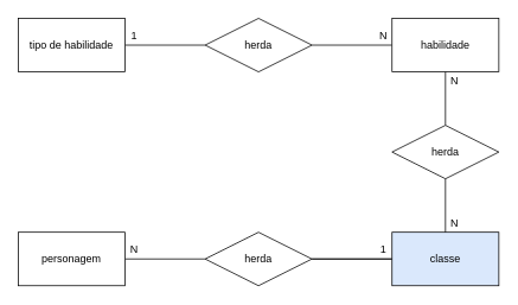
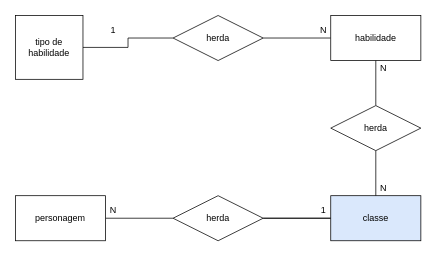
- <mxCell id="3" value="tipo de habilidade" style="rounded=0;whiteSpace=wrap;html=1;" parent="1" vertex="1"><mxGeometry x="20" y="20" width="120" height="60" as="geometry" /></mxCell>
+ <mxCell id="3" value="tipo de habilidade" style="rounded=0;whiteSpace=wrap;html=1;" parent="1" vertex="1"><mxGeometry x="20" y="20" width="90" height="85" as="geometry" /></mxCell>
